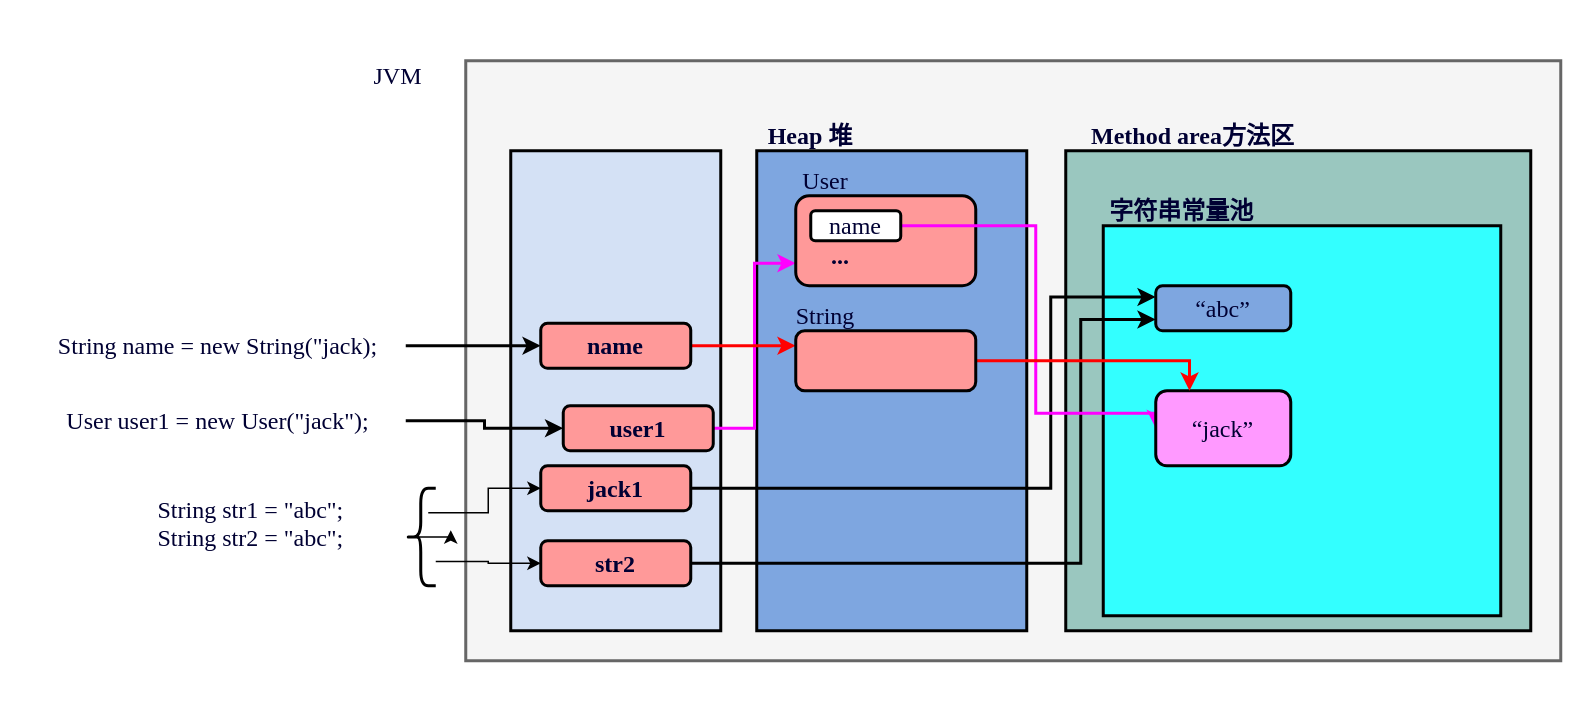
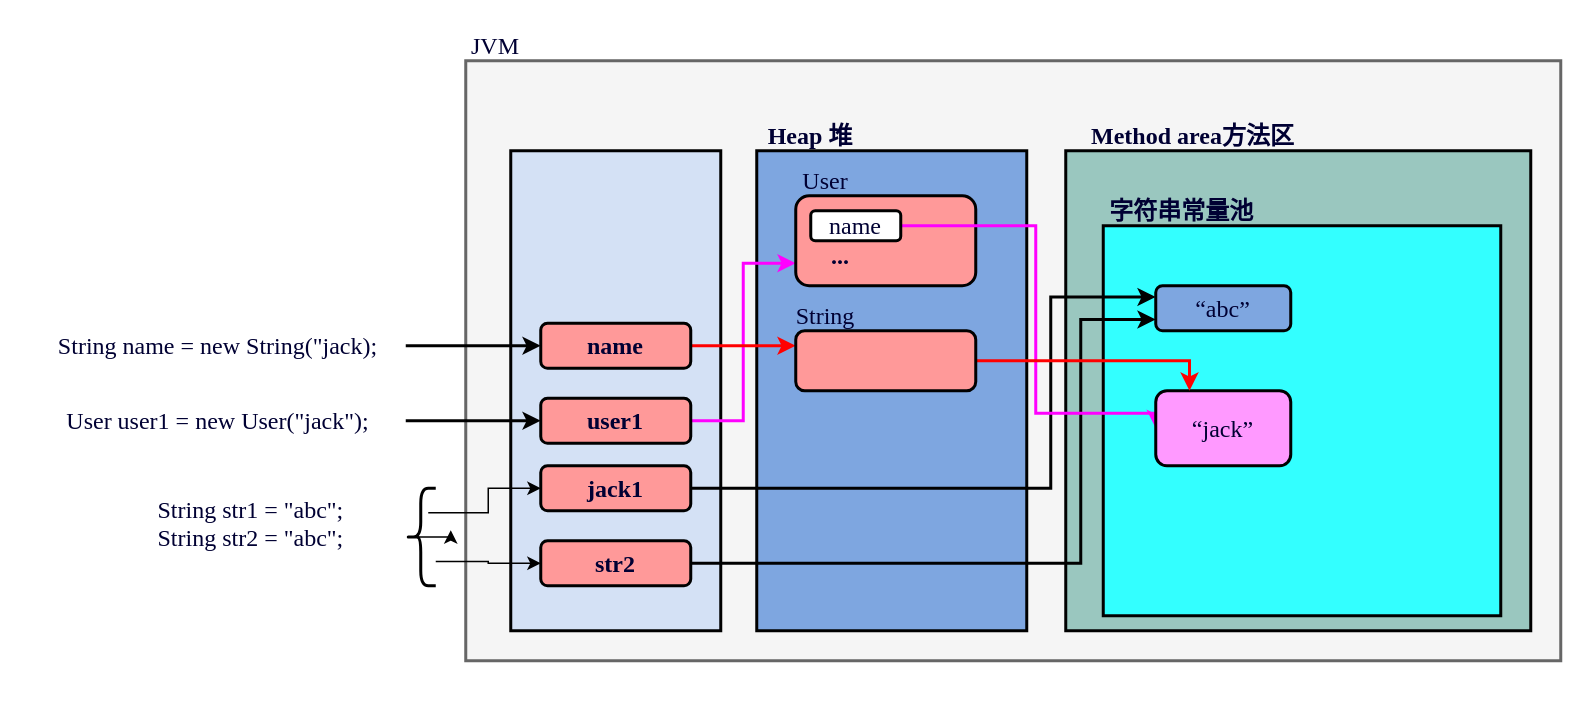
- <mxCell id="37" value="JVM" style="text;html=1;strokeColor=none;fillColor=none;align=center;verticalAlign=middle;whiteSpace=wrap;rounded=0;shadow=0;glass=0;sketch=0;fontFamily=Comic Sans MS;fontSize=16;fontColor=#000033;" vertex="1" parent="1"><mxGeometry x="245" y="40" width="40" height="20" as="geometry" /></mxCell>
+ <mxCell id="37" value="JVM" style="text;html=1;strokeColor=none;fillColor=none;align=center;verticalAlign=middle;whiteSpace=wrap;rounded=0;shadow=0;glass=0;sketch=0;fontFamily=Comic Sans MS;fontSize=16;fontColor=#000033;" vertex="1" parent="1"><mxGeometry x="310" y="20" width="40" height="20" as="geometry" /></mxCell>
- <mxCell id="21" value="&lt;span&gt;user1&lt;/span&gt;" style="rounded=1;whiteSpace=wrap;html=1;shadow=0;glass=0;sketch=0;fontFamily=Comic Sans MS;fontSize=16;fontColor=#000033;strokeWidth=2;fillColor=#FF9999;gradientColor=none;fontStyle=1" vertex="1" parent="1"><mxGeometry x="375" y="270" width="100" height="30" as="geometry" /></mxCell>
+ <mxCell id="21" value="&lt;span&gt;user1&lt;/span&gt;" style="rounded=1;whiteSpace=wrap;html=1;shadow=0;glass=0;sketch=0;fontFamily=Comic Sans MS;fontSize=16;fontColor=#000033;strokeWidth=2;fillColor=#FF9999;gradientColor=none;fontStyle=1" vertex="1" parent="1"><mxGeometry x="360" y="265" width="100" height="30" as="geometry" /></mxCell>
